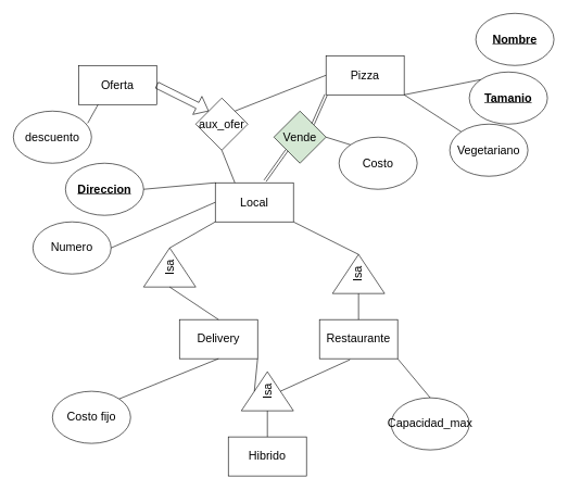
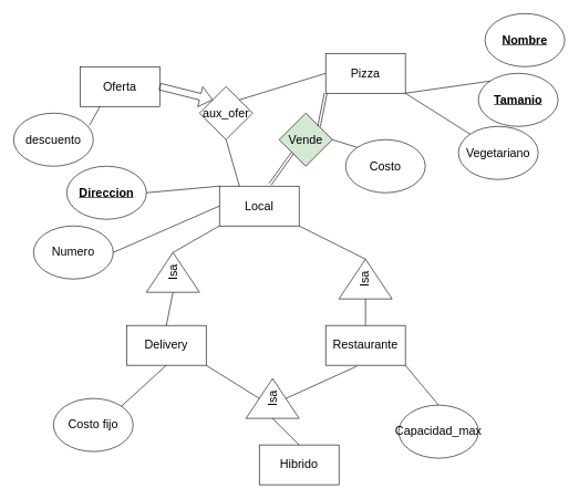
- <mxCell id="6" value="&lt;font style=&quot;font-size: 18px;&quot;&gt;Pizza&lt;/font&gt;" style="rounded=0;whiteSpace=wrap;html=1;" vertex="1" parent="1"><mxGeometry x="500" y="85" width="120" height="60" as="geometry" /></mxCell>
+ <mxCell id="6" value="&lt;font style=&quot;font-size: 18px;&quot;&gt;Pizza&lt;/font&gt;" style="rounded=0;whiteSpace=wrap;html=1;" vertex="1" parent="1"><mxGeometry x="490" y="80" width="120" height="60" as="geometry" /></mxCell>
- <mxCell id="16" value="&lt;font style=&quot;font-size: 18px;&quot;&gt;aux_ofer&lt;/font&gt;" style="rhombus;whiteSpace=wrap;html=1;" vertex="1" parent="1"><mxGeometry x="300" y="150" width="80" height="80" as="geometry" /></mxCell>
+ <mxCell id="16" value="&lt;font style=&quot;font-size: 18px;&quot;&gt;aux_ofer&lt;/font&gt;" style="rhombus;whiteSpace=wrap;html=1;" vertex="1" parent="1"><mxGeometry x="300" y="130" width="80" height="80" as="geometry" /></mxCell>
- <mxCell id="5" value="&lt;font style=&quot;font-size: 18px;&quot;&gt;Delivery&lt;/font&gt;" style="rounded=0;whiteSpace=wrap;html=1;" vertex="1" parent="1"><mxGeometry x="275" y="490" width="120" height="60" as="geometry" /></mxCell>
+ <mxCell id="5" value="&lt;font style=&quot;font-size: 18px;&quot;&gt;Delivery&lt;/font&gt;" style="rounded=0;whiteSpace=wrap;html=1;" vertex="1" parent="1"><mxGeometry x="190" y="490" width="120" height="60" as="geometry" /></mxCell>
- <mxCell id="3" value="&lt;font style=&quot;font-size: 18px;&quot;&gt;Hibrido&lt;/font&gt;" style="rounded=0;whiteSpace=wrap;html=1;" vertex="1" parent="1"><mxGeometry x="350" y="670" width="120" height="60" as="geometry" /></mxCell>
+ <mxCell id="3" value="&lt;font style=&quot;font-size: 18px;&quot;&gt;Hibrido&lt;/font&gt;" style="rounded=0;whiteSpace=wrap;html=1;" vertex="1" parent="1"><mxGeometry x="390" y="670" width="120" height="60" as="geometry" /></mxCell>
